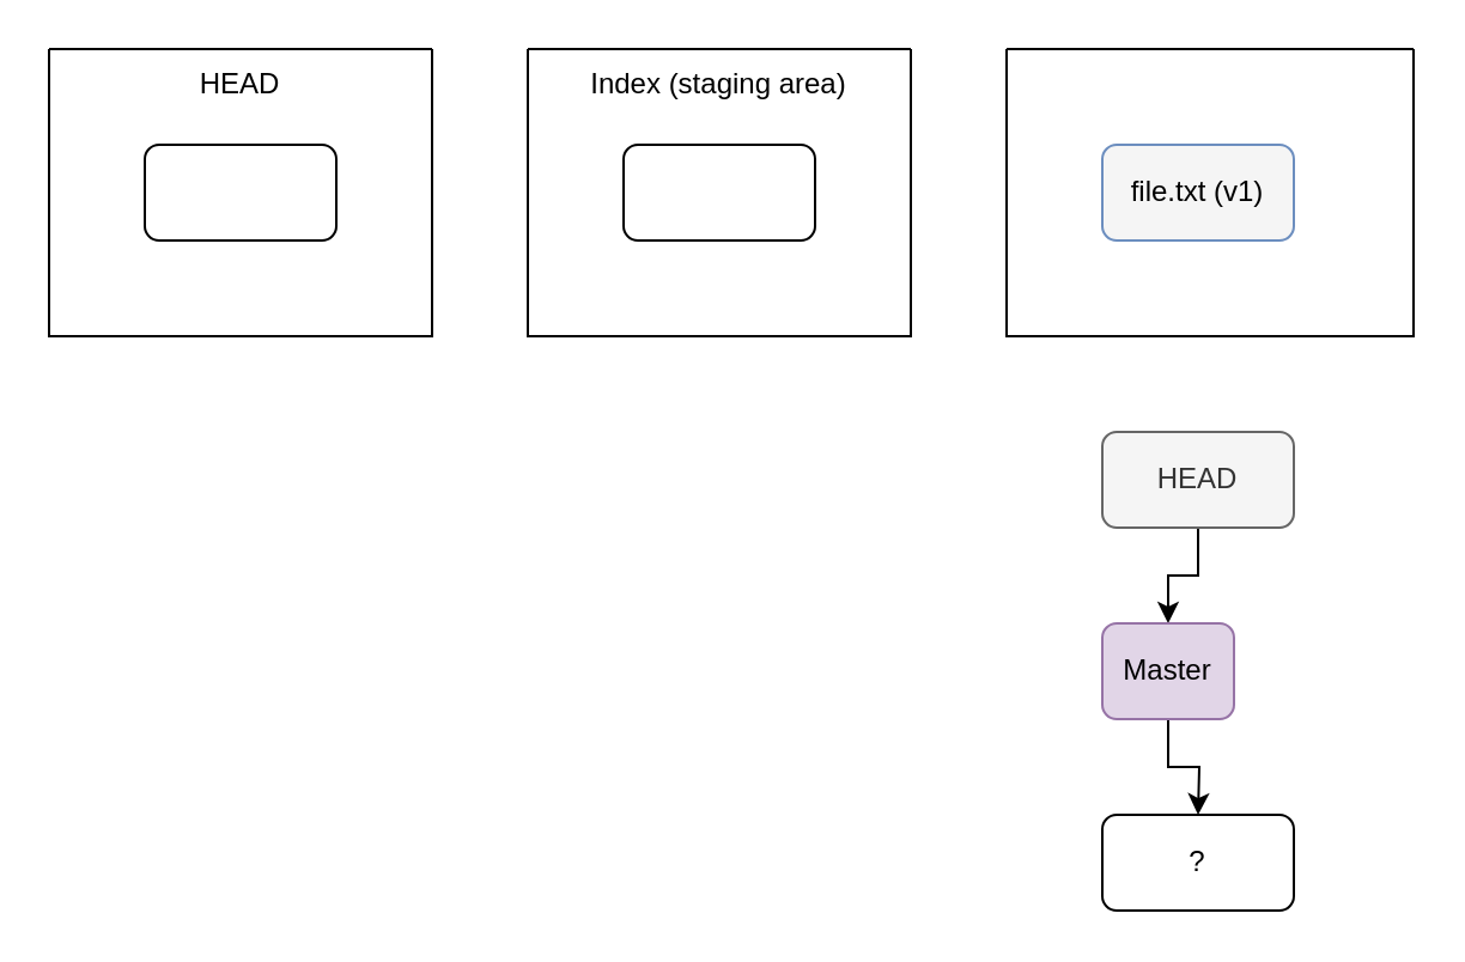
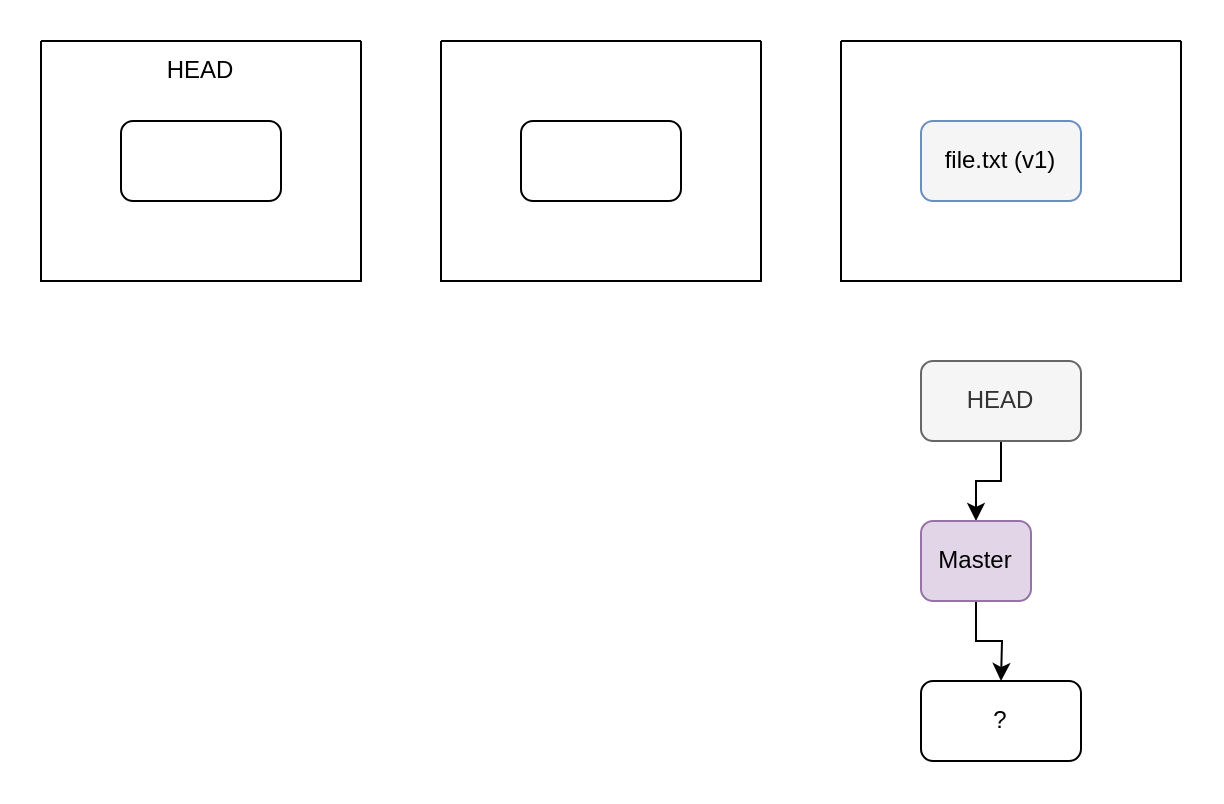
- <mxCell id="7" value="Index (staging area)" style="text;html=1;align=center;verticalAlign=middle;whiteSpace=wrap;rounded=0;" parent="5" vertex="1"><mxGeometry width="160" height="30" as="geometry" /></mxCell>
